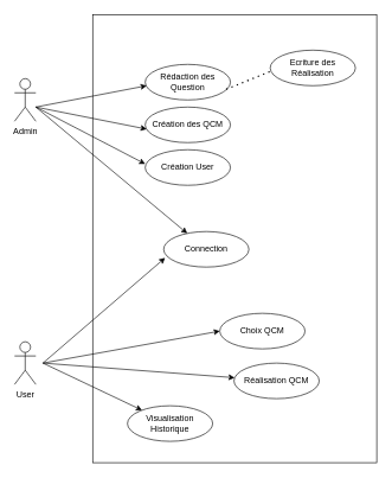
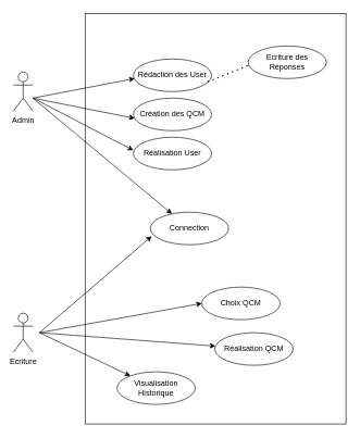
- <mxCell id="8" value="Ecriture des Réalisation" style="ellipse;whiteSpace=wrap;html=1;" vertex="1" parent="1"><mxGeometry x="380" y="70" width="120" height="50" as="geometry" /></mxCell>
+ <mxCell id="8" value="Ecriture des Réponses" style="ellipse;whiteSpace=wrap;html=1;" vertex="1" parent="1"><mxGeometry x="380" y="70" width="120" height="50" as="geometry" /></mxCell>
- <mxCell id="5" value="Rédaction des Question" style="ellipse;whiteSpace=wrap;html=1;" vertex="1" parent="1"><mxGeometry x="204" y="90" width="120" height="50" as="geometry" /></mxCell>
+ <mxCell id="5" value="Rédaction des User" style="ellipse;whiteSpace=wrap;html=1;" vertex="1" parent="1"><mxGeometry x="204" y="90" width="120" height="50" as="geometry" /></mxCell>
- <mxCell id="10" value="Création User" style="ellipse;whiteSpace=wrap;html=1;" vertex="1" parent="1"><mxGeometry x="204" y="210" width="120" height="50" as="geometry" /></mxCell>
+ <mxCell id="10" value="Réalisation User" style="ellipse;whiteSpace=wrap;html=1;" vertex="1" parent="1"><mxGeometry x="204" y="210" width="120" height="50" as="geometry" /></mxCell>
- <mxCell id="3" value="User" style="shape=umlActor;verticalLabelPosition=bottom;verticalAlign=top;html=1;" vertex="1" parent="1"><mxGeometry x="20" y="480" width="30" height="60" as="geometry" /></mxCell>
+ <mxCell id="3" value="Ecriture" style="shape=umlActor;verticalLabelPosition=bottom;verticalAlign=top;html=1;" vertex="1" parent="1"><mxGeometry x="20" y="480" width="30" height="60" as="geometry" /></mxCell>
